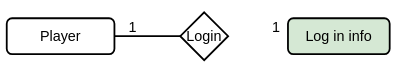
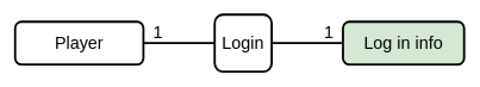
- <mxCell id="3" value="Player" style="rounded=1;whiteSpace=wrap;html=1;fontSize=24;strokeWidth=3;" vertex="1" parent="1"><mxGeometry x="10" y="30" width="180" height="60" as="geometry" /></mxCell>
+ <mxCell id="3" value="Player" style="rounded=1;whiteSpace=wrap;html=1;fontSize=24;strokeWidth=3;" vertex="1" parent="1"><mxGeometry x="20" y="30" width="180" height="60" as="geometry" /></mxCell>
- <mxCell id="6" value="Login" style="rhombus;whiteSpace=wrap;html=1;fontSize=24;strokeWidth=3;" vertex="1" parent="1"><mxGeometry x="300" y="20" width="80" height="80" as="geometry" /></mxCell>
+ <mxCell id="6" value="Login" style="whiteSpace=wrap;html=1;fontSize=24;strokeWidth=3;rounded=1;" vertex="1" parent="1"><mxGeometry x="300" y="20" width="80" height="80" as="geometry" /></mxCell>
+ <mxCell id="5" style="edgeStyle=orthogonalEdgeStyle;rounded=0;orthogonalLoop=1;jettySize=auto;html=1;exitX=1;exitY=0.5;exitDx=0;exitDy=0;entryX=0;entryY=0.5;entryDx=0;entryDy=0;fontSize=24;endArrow=none;endFill=0;strokeWidth=3;" edge="1" parent="1" source="6" target="4"><mxGeometry relative="1" as="geometry" /></mxCell>
